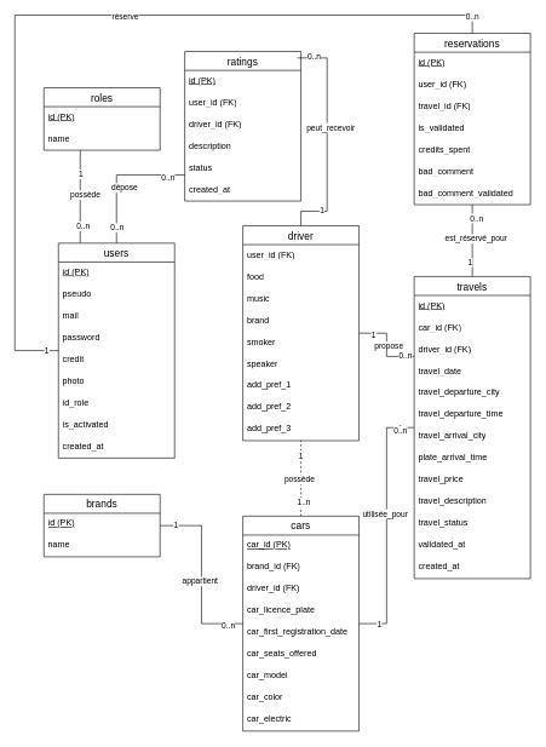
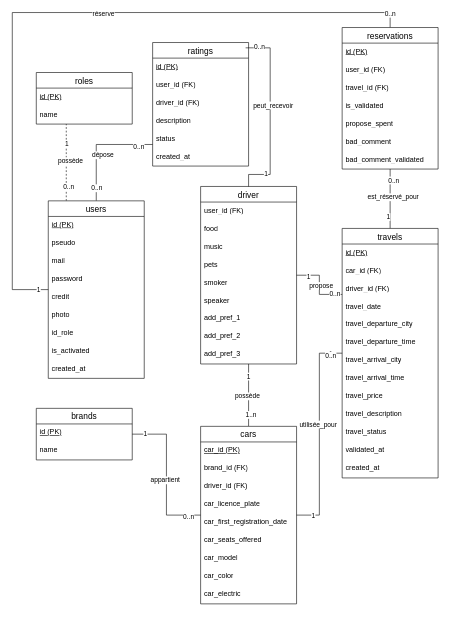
- <mxCell id="53" value="credits_spent" style="text;strokeColor=none;fillColor=none;spacingLeft=4;spacingRight=4;overflow=hidden;rotatable=0;points=[[0,0.5],[1,0.5]];portConstraint=eastwest;fontSize=12;whiteSpace=wrap;html=1;" vertex="1" parent="48"><mxGeometry y="146" width="160" height="30" as="geometry" /></mxCell>
+ <mxCell id="53" value="propose_spent" style="text;strokeColor=none;fillColor=none;spacingLeft=4;spacingRight=4;overflow=hidden;rotatable=0;points=[[0,0.5],[1,0.5]];portConstraint=eastwest;fontSize=12;whiteSpace=wrap;html=1;" vertex="1" parent="48"><mxGeometry y="146" width="160" height="30" as="geometry" /></mxCell>
- <mxCell id="6" style="edgeStyle=orthogonalEdgeStyle;rounded=0;orthogonalLoop=1;jettySize=auto;html=1;endArrow=none;startFill=0;" edge="1" parent="1" source="14" target="24"><mxGeometry relative="1" as="geometry"><Array as="points"><mxPoint x="110" y="240" /><mxPoint x="110" y="240" /></Array></mxGeometry></mxCell>
+ <mxCell id="6" style="edgeStyle=orthogonalEdgeStyle;rounded=0;orthogonalLoop=1;jettySize=auto;html=1;endArrow=none;startFill=0;dashed=1;" edge="1" parent="1" source="14" target="24"><mxGeometry relative="1" as="geometry"><Array as="points"><mxPoint x="110" y="240" /><mxPoint x="110" y="240" /></Array></mxGeometry></mxCell>
- <mxCell id="31" value="brand" style="text;strokeColor=none;fillColor=none;spacingLeft=4;spacingRight=4;overflow=hidden;rotatable=0;points=[[0,0.5],[1,0.5]];portConstraint=eastwest;fontSize=12;whiteSpace=wrap;html=1;" vertex="1" parent="27"><mxGeometry y="116" width="160" height="30" as="geometry" /></mxCell>
+ <mxCell id="31" value="pets" style="text;strokeColor=none;fillColor=none;spacingLeft=4;spacingRight=4;overflow=hidden;rotatable=0;points=[[0,0.5],[1,0.5]];portConstraint=eastwest;fontSize=12;whiteSpace=wrap;html=1;" vertex="1" parent="27"><mxGeometry y="116" width="160" height="30" as="geometry" /></mxCell>
- <mxCell id="68" value="plate_arrival_time" style="text;strokeColor=none;fillColor=none;spacingLeft=4;spacingRight=4;overflow=hidden;rotatable=0;points=[[0,0.5],[1,0.5]];portConstraint=eastwest;fontSize=12;whiteSpace=wrap;html=1;" vertex="1" parent="60"><mxGeometry y="236" width="160" height="30" as="geometry" /></mxCell>
+ <mxCell id="68" value="travel_arrival_time" style="text;strokeColor=none;fillColor=none;spacingLeft=4;spacingRight=4;overflow=hidden;rotatable=0;points=[[0,0.5],[1,0.5]];portConstraint=eastwest;fontSize=12;whiteSpace=wrap;html=1;" vertex="1" parent="60"><mxGeometry y="236" width="160" height="30" as="geometry" /></mxCell>
- <mxCell id="74" style="edgeStyle=orthogonalEdgeStyle;rounded=0;orthogonalLoop=1;jettySize=auto;html=1;endArrow=none;startFill=0;dashed=1;" edge="1" parent="1" source="87" target="27"><mxGeometry relative="1" as="geometry" /></mxCell>
+ <mxCell id="74" style="edgeStyle=orthogonalEdgeStyle;rounded=0;orthogonalLoop=1;jettySize=auto;html=1;endArrow=none;startFill=0;" edge="1" parent="1" source="87" target="27"><mxGeometry relative="1" as="geometry" /></mxCell>
